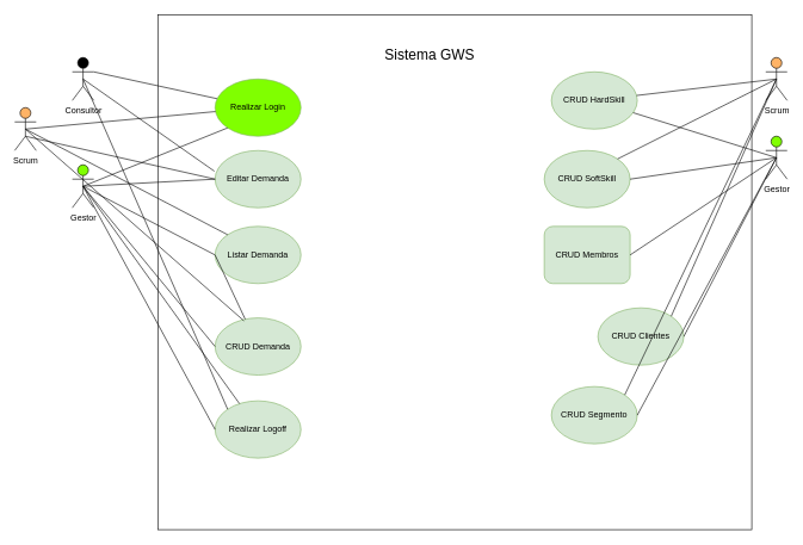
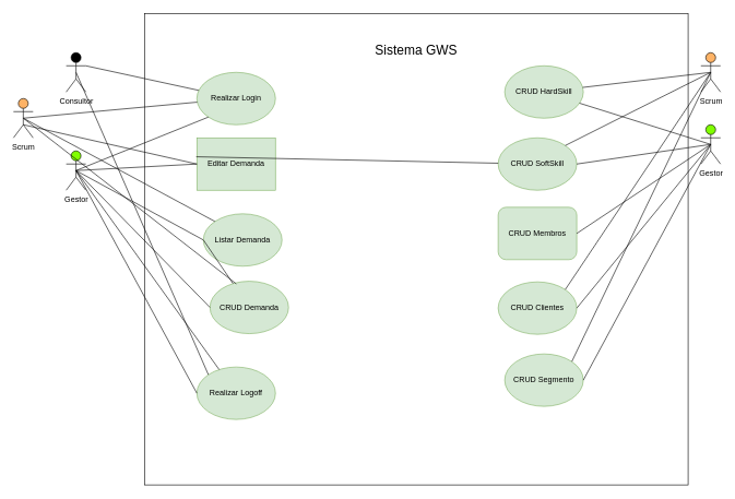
- <mxCell id="3" value="&lt;font style=&quot;font-size: 20px;&quot;&gt;&lt;font style=&quot;font-size: 20px;&quot;&gt;Sistema GW&lt;/font&gt;S&lt;/font&gt;" style="text;html=1;strokeColor=none;fillColor=none;align=center;verticalAlign=middle;whiteSpace=wrap;rounded=0;" vertex="1" parent="1"><mxGeometry x="532" y="60" width="136" height="30" as="geometry" /></mxCell>
+ <mxCell id="3" value="&lt;font style=&quot;font-size: 20px;&quot;&gt;&lt;font style=&quot;font-size: 20px;&quot;&gt;Sistema GW&lt;/font&gt;S&lt;/font&gt;" style="text;html=1;strokeColor=none;fillColor=none;align=center;verticalAlign=middle;whiteSpace=wrap;rounded=0;" vertex="1" parent="1"><mxGeometry x="567" y="60" width="136" height="30" as="geometry" /></mxCell>
- <mxCell id="19" value="Realizar Login" style="ellipse;whiteSpace=wrap;html=1;fillColor=#80ff00;strokeColor=#82b366;" vertex="1" parent="1"><mxGeometry x="300" y="110" width="120" height="80" as="geometry" /></mxCell>
+ <mxCell id="19" value="Realizar Login" style="ellipse;whiteSpace=wrap;html=1;fillColor=#d5e8d4;strokeColor=#82b366;" vertex="1" parent="1"><mxGeometry x="300" y="110" width="120" height="80" as="geometry" /></mxCell>
- <mxCell id="32" value="" style="endArrow=none;html=1;rounded=0;entryX=0.5;entryY=0.5;entryDx=0;entryDy=0;entryPerimeter=0;exitX=-0.008;exitY=0.361;exitDx=0;exitDy=0;exitPerimeter=0;" edge="1" parent="1" source="12" target="20"><mxGeometry width="50" height="50" relative="1" as="geometry"><mxPoint x="620" y="420" as="sourcePoint" /><mxPoint x="670" y="370" as="targetPoint" /></mxGeometry></mxCell>
+ <mxCell id="32" value="" style="endArrow=none;html=1;rounded=0;exitX=-0.008;exitY=0.361;exitDx=0;exitDy=0;exitPerimeter=0;" edge="1" parent="1" source="12" target="7"><mxGeometry width="50" height="50" relative="1" as="geometry"><mxPoint x="620" y="420" as="sourcePoint" /><mxPoint x="670" y="370" as="targetPoint" /></mxGeometry></mxCell>
- <mxCell id="12" value="Editar Demanda" style="ellipse;whiteSpace=wrap;html=1;fillColor=#d5e8d4;strokeColor=#82b366;" vertex="1" parent="1"><mxGeometry x="300" y="210" width="120" height="80" as="geometry" /></mxCell>
+ <mxCell id="12" value="Editar Demanda" style="whiteSpace=wrap;html=1;fillColor=#d5e8d4;strokeColor=#82b366;rounded=0;" vertex="1" parent="1"><mxGeometry x="300" y="210" width="120" height="80" as="geometry" /></mxCell>
- <mxCell id="13" value="Listar Demanda" style="ellipse;whiteSpace=wrap;html=1;fillColor=#d5e8d4;strokeColor=#82b366;" vertex="1" parent="1"><mxGeometry x="300" y="316" width="120" height="80" as="geometry" /></mxCell>
+ <mxCell id="13" value="Listar Demanda" style="ellipse;whiteSpace=wrap;html=1;fillColor=#d5e8d4;strokeColor=#82b366;" vertex="1" parent="1"><mxGeometry x="310" y="326" width="120" height="80" as="geometry" /></mxCell>
- <mxCell id="10" value="CRUD Clientes" style="ellipse;whiteSpace=wrap;html=1;fillColor=#d5e8d4;strokeColor=#82b366;" vertex="1" parent="1"><mxGeometry x="835" y="430" width="120" height="80" as="geometry" /></mxCell>
+ <mxCell id="10" value="CRUD Clientes" style="ellipse;whiteSpace=wrap;html=1;fillColor=#d5e8d4;strokeColor=#82b366;" vertex="1" parent="1"><mxGeometry x="760" y="430" width="120" height="80" as="geometry" /></mxCell>
- <mxCell id="11" value="CRUD Demanda" style="ellipse;whiteSpace=wrap;html=1;fillColor=#d5e8d4;strokeColor=#82b366;" vertex="1" parent="1"><mxGeometry x="300" y="444" width="120" height="80" as="geometry" /></mxCell>
+ <mxCell id="11" value="CRUD Demanda" style="ellipse;whiteSpace=wrap;html=1;fillColor=#d5e8d4;strokeColor=#82b366;" vertex="1" parent="1"><mxGeometry x="320" y="429" width="120" height="80" as="geometry" /></mxCell>
